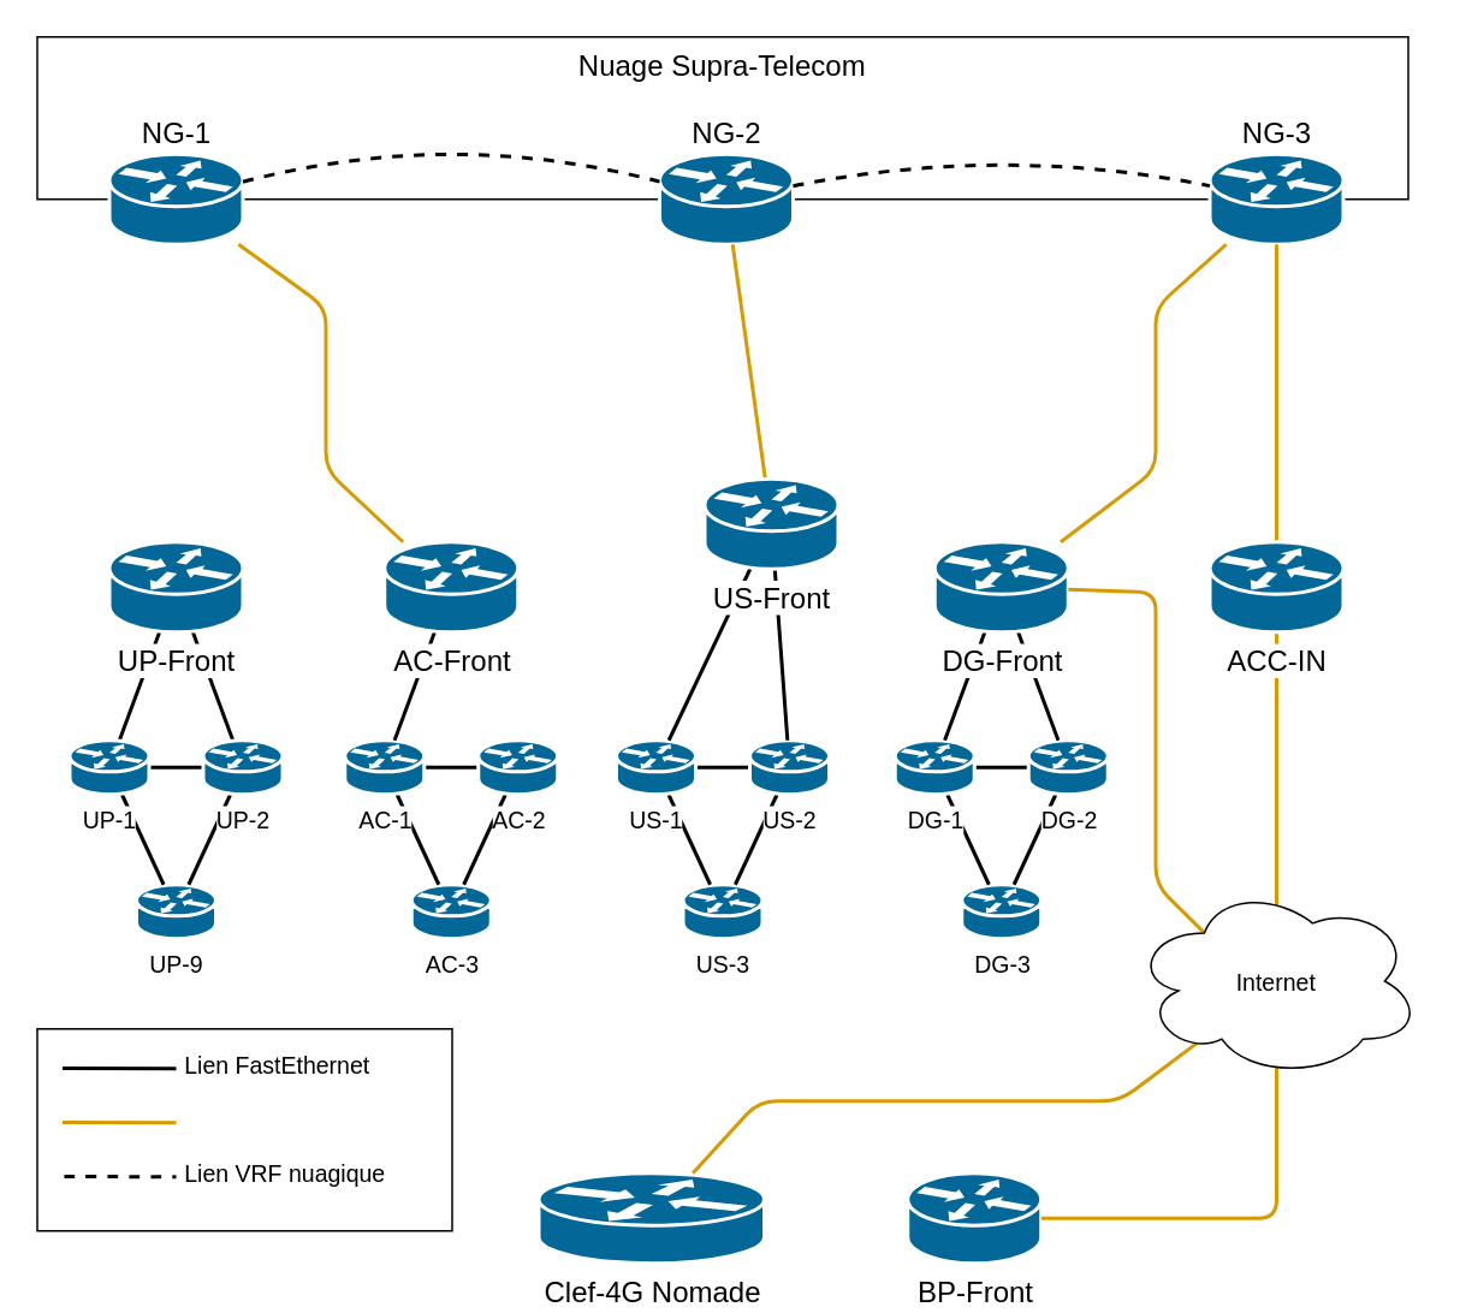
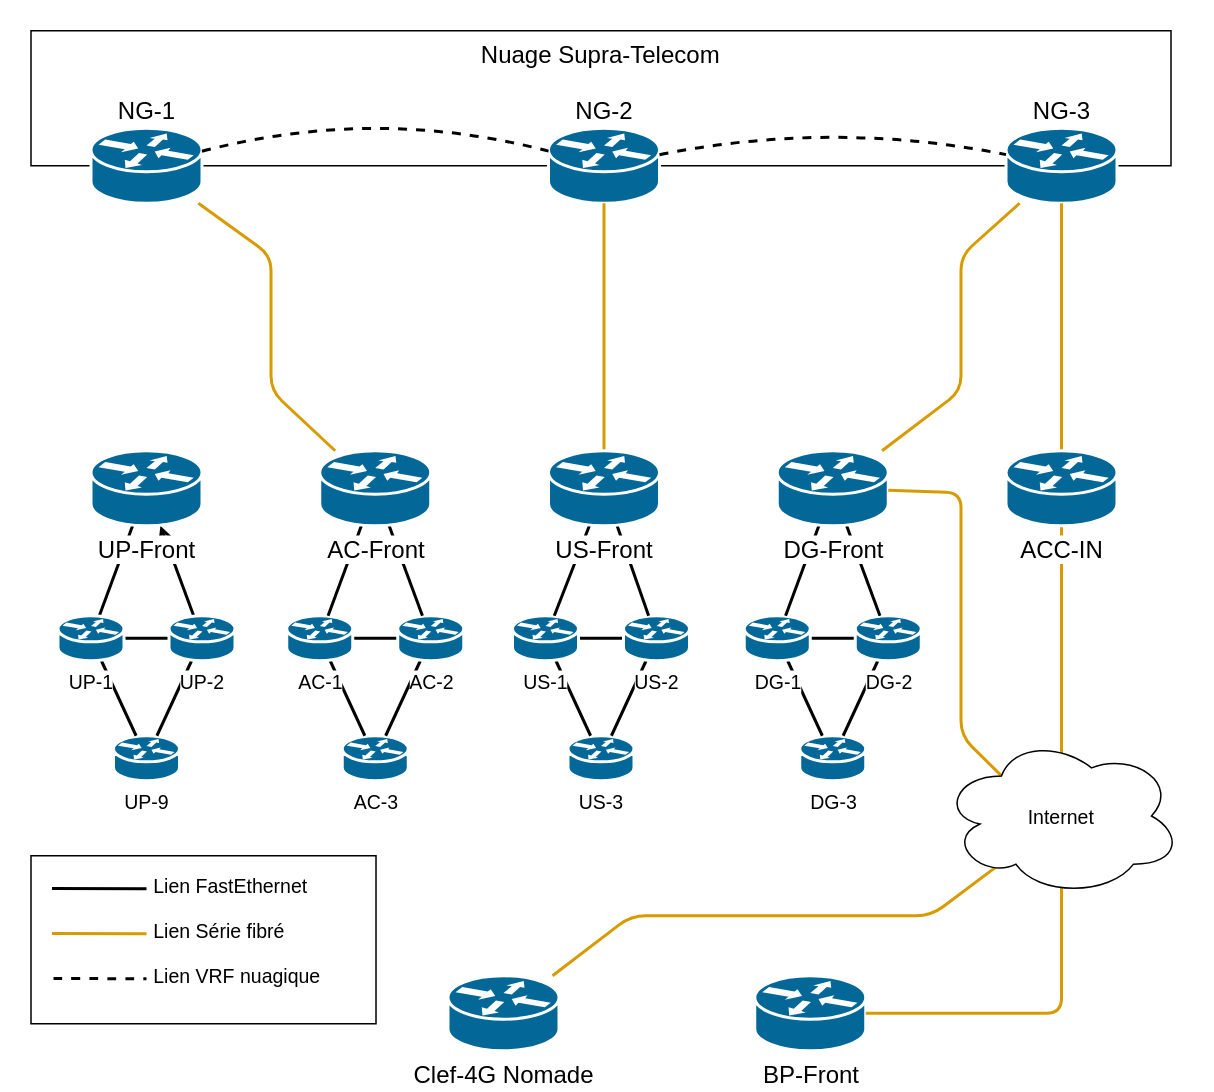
- <mxCell id="38" value="US-Front" style="shape=mxgraph.cisco.routers.router;html=1;pointerEvents=1;dashed=0;fillColor=#036897;strokeColor=#ffffff;strokeWidth=2;verticalLabelPosition=bottom;verticalAlign=top;align=center;outlineConnect=0;fontSize=16;labelBackgroundColor=#ffffff;" vertex="1" parent="1"><mxGeometry x="390" y="265" width="74" height="50" as="geometry" /></mxCell>
+ <mxCell id="38" value="US-Front" style="shape=mxgraph.cisco.routers.router;html=1;pointerEvents=1;dashed=0;fillColor=#036897;strokeColor=#ffffff;strokeWidth=2;verticalLabelPosition=bottom;verticalAlign=top;align=center;outlineConnect=0;fontSize=16;labelBackgroundColor=#ffffff;" vertex="1" parent="1"><mxGeometry x="365" y="300" width="74" height="50" as="geometry" /></mxCell>
- <mxCell id="14" value="" style="endArrow=none;html=1;strokeWidth=2;fontSize=13;" edge="1" parent="1" source="20" target="18"><mxGeometry width="50" height="50" relative="1" as="geometry"><mxPoint x="75.55" y="420" as="sourcePoint" /><mxPoint x="97.75" y="360" as="targetPoint" /></mxGeometry></mxCell>
+ <mxCell id="14" value="" style="endArrow=open;html=1;strokeWidth=2;fontSize=13;" edge="1" parent="1" source="20" target="18"><mxGeometry width="50" height="50" relative="1" as="geometry"><mxPoint x="75.55" y="420" as="sourcePoint" /><mxPoint x="97.75" y="360" as="targetPoint" /></mxGeometry></mxCell>
+ <mxCell id="28" value="" style="endArrow=none;html=1;strokeWidth=2;fontSize=13;" edge="1" parent="1" source="26" target="29"><mxGeometry width="50" height="50" relative="1" as="geometry"><mxPoint x="85.55" y="430" as="sourcePoint" /><mxPoint x="107.75" y="370" as="targetPoint" /></mxGeometry></mxCell>
+ <mxCell id="62" value="Lien Série fibré" style="text;html=1;strokeColor=none;fillColor=none;align=left;verticalAlign=middle;whiteSpace=wrap;rounded=0;labelBackgroundColor=#ffffff;fontSize=13;" vertex="1" parent="56"><mxGeometry x="80" y="40" width="113" height="20" as="geometry" /></mxCell>
- <mxCell id="53" value="Clef-4G Nomade" style="shape=mxgraph.cisco.routers.router;html=1;pointerEvents=1;dashed=0;fillColor=#036897;strokeColor=#ffffff;strokeWidth=2;verticalLabelPosition=bottom;verticalAlign=top;align=center;outlineConnect=0;fontSize=16;labelBackgroundColor=#ffffff;" vertex="1" parent="1"><mxGeometry x="298" y="650" width="125" height="50" as="geometry" /></mxCell>
+ <mxCell id="53" value="Clef-4G Nomade" style="shape=mxgraph.cisco.routers.router;html=1;pointerEvents=1;dashed=0;fillColor=#036897;strokeColor=#ffffff;strokeWidth=2;verticalLabelPosition=bottom;verticalAlign=top;align=center;outlineConnect=0;fontSize=16;labelBackgroundColor=#ffffff;" vertex="1" parent="1"><mxGeometry x="298" y="650" width="74" height="50" as="geometry" /></mxCell>
